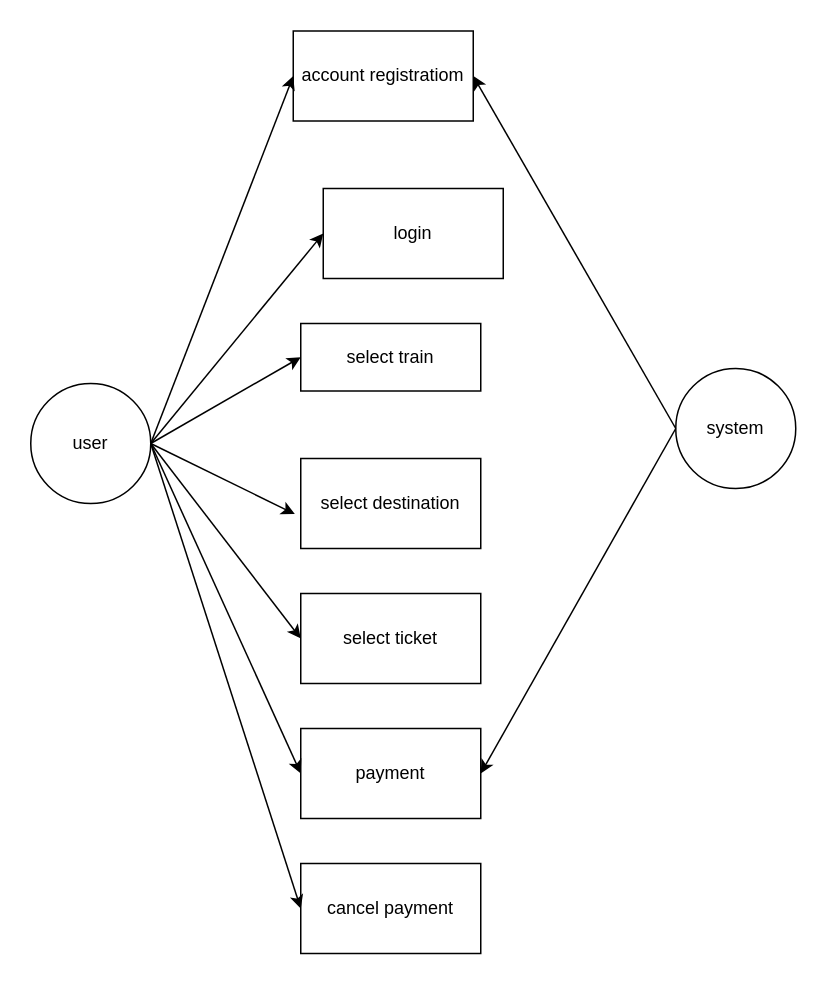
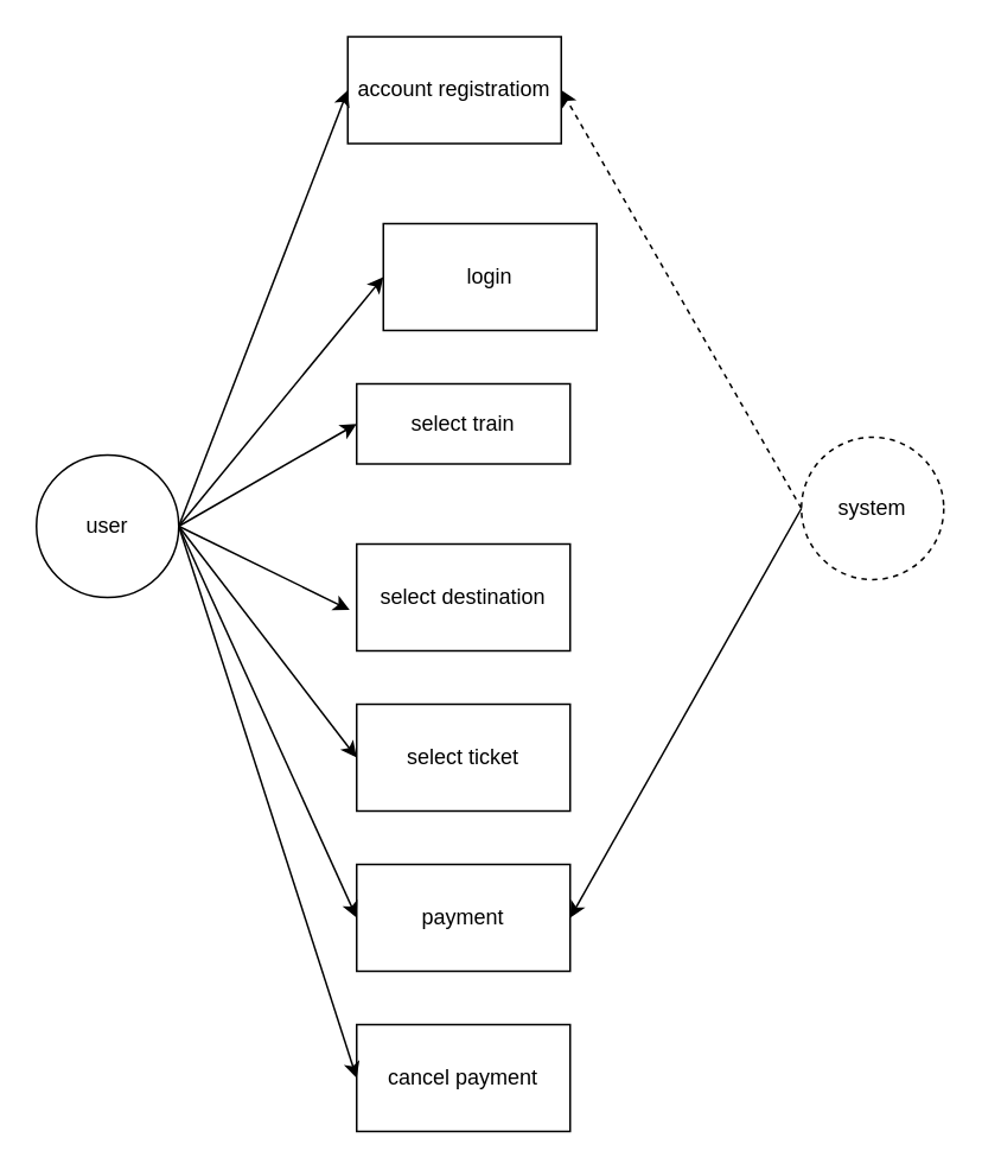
- <mxCell id="18" value="" style="endArrow=classic;html=1;rounded=0;exitX=0;exitY=0.5;exitDx=0;exitDy=0;entryX=1;entryY=0.5;entryDx=0;entryDy=0;" edge="1" parent="1" source="17" target="3"><mxGeometry width="50" height="50" relative="1" as="geometry"><mxPoint x="390" y="325" as="sourcePoint" /><mxPoint x="340" y="165" as="targetPoint" /></mxGeometry></mxCell>
+ <mxCell id="18" value="" style="endArrow=classic;html=1;rounded=0;exitX=0;exitY=0.5;exitDx=0;exitDy=0;entryX=1;entryY=0.5;entryDx=0;entryDy=0;dashed=1;" edge="1" parent="1" source="17" target="3"><mxGeometry width="50" height="50" relative="1" as="geometry"><mxPoint x="390" y="325" as="sourcePoint" /><mxPoint x="340" y="165" as="targetPoint" /></mxGeometry></mxCell>
- <mxCell id="17" value="system" style="ellipse;whiteSpace=wrap;html=1;aspect=fixed;" vertex="1" parent="1"><mxGeometry x="450" y="245" width="80" height="80" as="geometry" /></mxCell>
+ <mxCell id="17" value="system" style="ellipse;whiteSpace=wrap;html=1;aspect=fixed;dashed=1;" vertex="1" parent="1"><mxGeometry x="450" y="245" width="80" height="80" as="geometry" /></mxCell>
